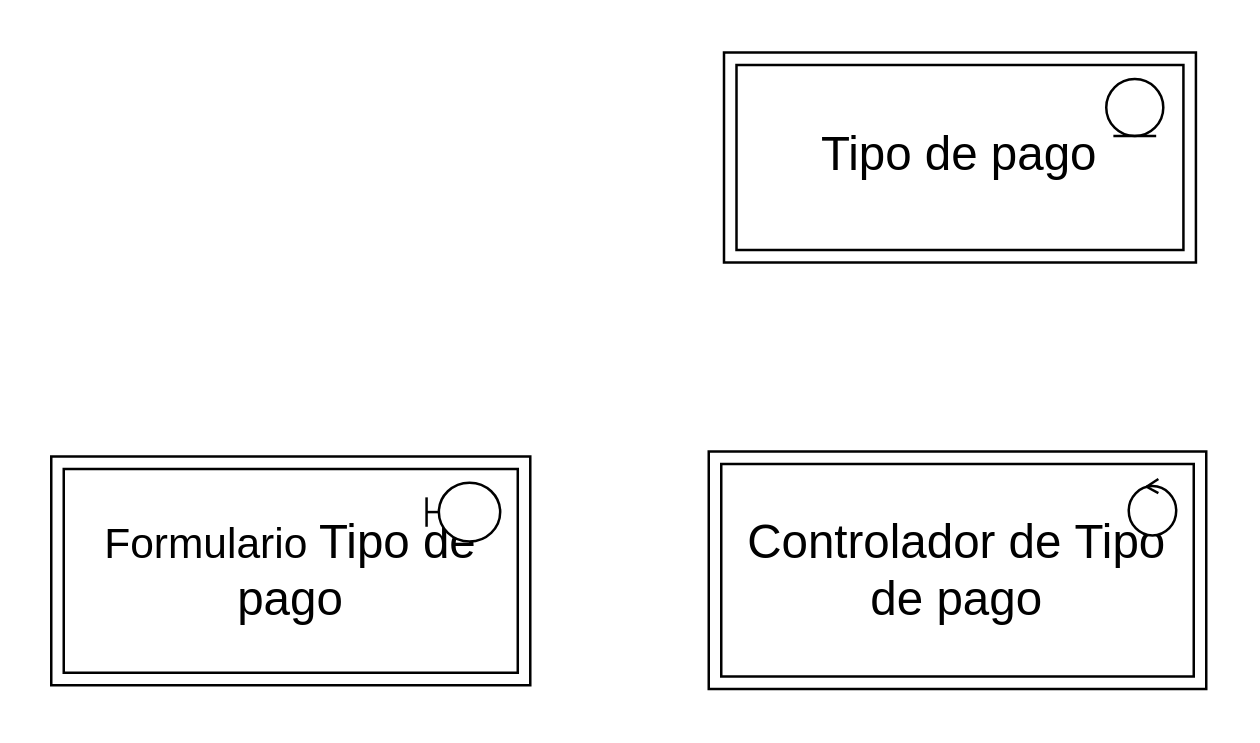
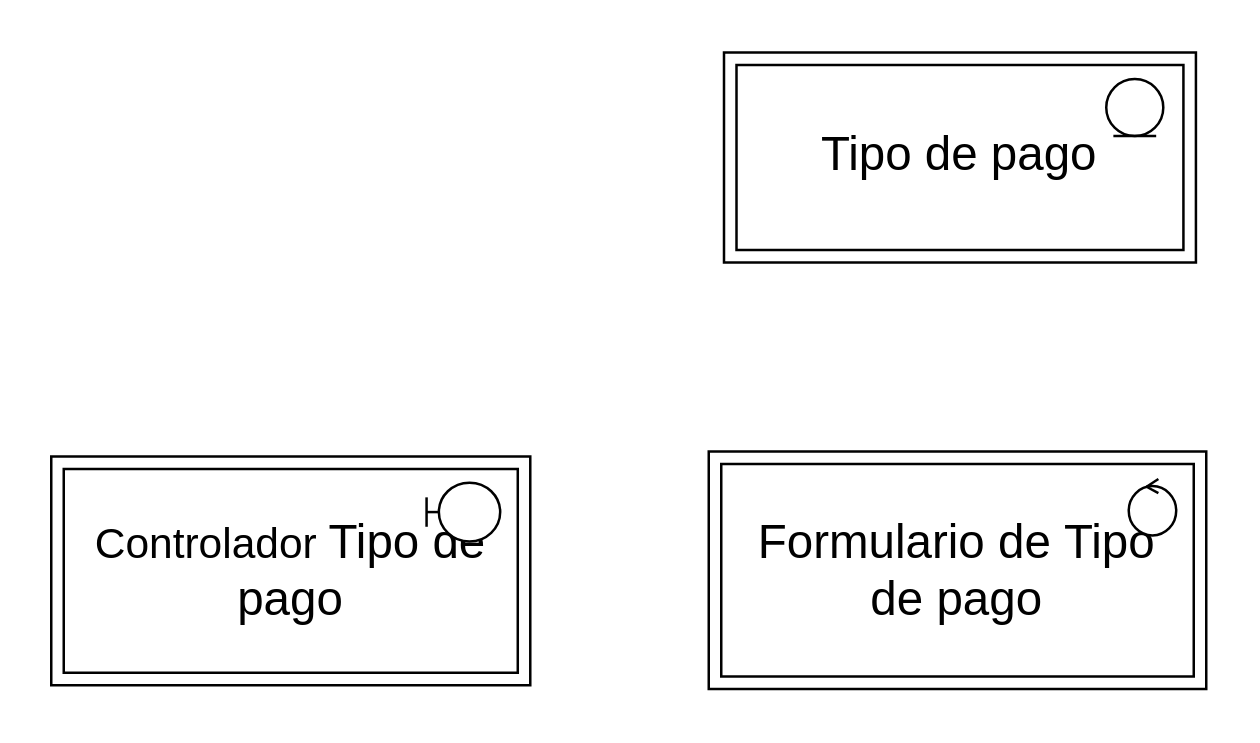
- <mxCell id="9" value="&lt;font style=&quot;font-size: 17px&quot;&gt;Formulario&amp;nbsp;&lt;/font&gt;&lt;span style=&quot;font-size: 19px&quot;&gt;Tipo de pago&lt;/span&gt;" style="shape=ext;margin=3;double=1;whiteSpace=wrap;html=1;align=center;" vertex="1" parent="8"><mxGeometry width="191.611" height="91.5" as="geometry" /></mxCell>
+ <mxCell id="9" value="&lt;font style=&quot;font-size: 17px&quot;&gt;Controlador&amp;nbsp;&lt;/font&gt;&lt;span style=&quot;font-size: 19px&quot;&gt;Tipo de pago&lt;/span&gt;" style="shape=ext;margin=3;double=1;whiteSpace=wrap;html=1;align=center;" vertex="1" parent="8"><mxGeometry width="191.611" height="91.5" as="geometry" /></mxCell>
- <mxCell id="6" value="&lt;font style=&quot;font-size: 19px&quot;&gt;Controlador de&amp;nbsp;&lt;/font&gt;&lt;span style=&quot;font-size: 19px&quot;&gt;Tipo de&amp;nbsp;&lt;/span&gt;&lt;span style=&quot;font-size: 19px&quot;&gt;pago&lt;/span&gt;" style="shape=ext;margin=3;double=1;whiteSpace=wrap;html=1;align=center;" vertex="1" parent="5"><mxGeometry width="199.0" height="95" as="geometry" /></mxCell>
+ <mxCell id="6" value="&lt;font style=&quot;font-size: 19px&quot;&gt;Formulario de&amp;nbsp;&lt;/font&gt;&lt;span style=&quot;font-size: 19px&quot;&gt;Tipo de&amp;nbsp;&lt;/span&gt;&lt;span style=&quot;font-size: 19px&quot;&gt;pago&lt;/span&gt;" style="shape=ext;margin=3;double=1;whiteSpace=wrap;html=1;align=center;" vertex="1" parent="5"><mxGeometry width="199.0" height="95" as="geometry" /></mxCell>
